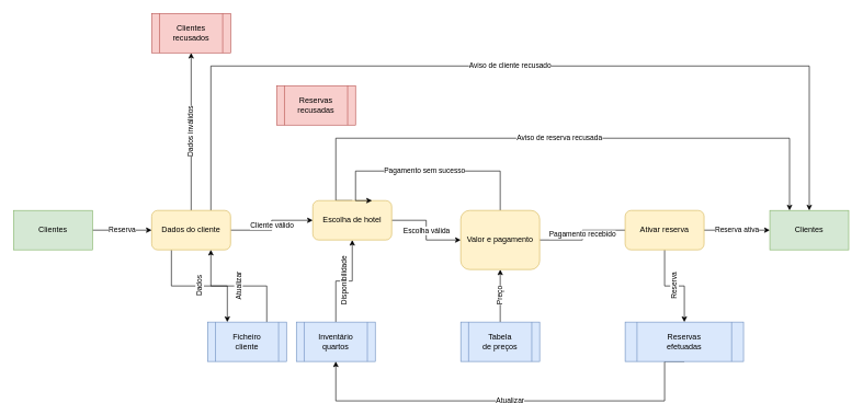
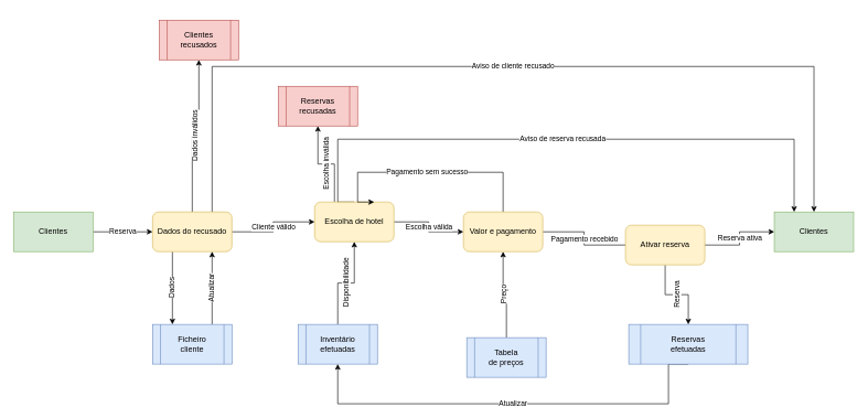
- <mxCell id="28" value="Clientes&lt;br&gt;recusados" style="shape=process;whiteSpace=wrap;html=1;backgroundOutline=1;fillColor=#f8cecc;strokeColor=#b85450;" vertex="1" parent="1"><mxGeometry x="230" y="20" width="120" height="60" as="geometry" /></mxCell>
+ <mxCell id="28" value="Clientes&lt;br&gt;recusados" style="shape=process;whiteSpace=wrap;html=1;backgroundOutline=1;fillColor=#f8cecc;strokeColor=#b85450;" vertex="1" parent="1"><mxGeometry x="240" y="30" width="120" height="60" as="geometry" /></mxCell>
+ <mxCell id="12" value="Escolha inválida" style="edgeStyle=orthogonalEdgeStyle;rounded=0;orthogonalLoop=1;jettySize=auto;html=1;entryX=0.5;entryY=1;entryDx=0;entryDy=0;horizontal=0;exitX=0.25;exitY=0;exitDx=0;exitDy=0;" edge="1" parent="1" source="13" target="29"><mxGeometry relative="1" as="geometry"><mxPoint x="490" y="240" as="targetPoint" /></mxGeometry></mxCell>
- <mxCell id="8" value="Dados do cliente" style="rounded=1;whiteSpace=wrap;html=1;fillColor=#fff2cc;strokeColor=#d6b656;" vertex="1" parent="1"><mxGeometry x="230" y="320" width="120" height="60" as="geometry" /></mxCell>
+ <mxCell id="8" value="Dados do recusado" style="rounded=1;whiteSpace=wrap;html=1;fillColor=#fff2cc;strokeColor=#d6b656;" vertex="1" parent="1"><mxGeometry x="230" y="320" width="120" height="60" as="geometry" /></mxCell>
- <mxCell id="20" value="Ativar reserva" style="rounded=1;whiteSpace=wrap;html=1;fillColor=#fff2cc;strokeColor=#d6b656;" vertex="1" parent="1"><mxGeometry x="950" y="320" width="120" height="60" as="geometry" /></mxCell>
+ <mxCell id="20" value="Ativar reserva" style="rounded=1;whiteSpace=wrap;html=1;fillColor=#fff2cc;strokeColor=#d6b656;" vertex="1" parent="1"><mxGeometry x="945" y="340" width="120" height="60" as="geometry" /></mxCell>
- <mxCell id="17" value="Valor e pagamento" style="rounded=1;whiteSpace=wrap;html=1;fillColor=#fff2cc;strokeColor=#d6b656;" vertex="1" parent="1"><mxGeometry x="700" y="320" width="120" height="90" as="geometry" /></mxCell>
+ <mxCell id="17" value="Valor e pagamento" style="rounded=1;whiteSpace=wrap;html=1;fillColor=#fff2cc;strokeColor=#d6b656;" vertex="1" parent="1"><mxGeometry x="700" y="320" width="120" height="60" as="geometry" /></mxCell>
- <mxCell id="23" value="Ficheiro&lt;br&gt;cliente" style="shape=process;whiteSpace=wrap;html=1;backgroundOutline=1;fillColor=#dae8fc;strokeColor=#6c8ebf;" vertex="1" parent="1"><mxGeometry x="315" y="490" width="120" height="60" as="geometry" /></mxCell>
+ <mxCell id="23" value="Ficheiro&lt;br&gt;cliente" style="shape=process;whiteSpace=wrap;html=1;backgroundOutline=1;fillColor=#dae8fc;strokeColor=#6c8ebf;" vertex="1" parent="1"><mxGeometry x="230" y="490" width="120" height="60" as="geometry" /></mxCell>
- <mxCell id="24" value="Inventário&lt;br&gt;quartos" style="shape=process;whiteSpace=wrap;html=1;backgroundOutline=1;fillColor=#dae8fc;strokeColor=#6c8ebf;" vertex="1" parent="1"><mxGeometry x="450" y="490" width="120" height="60" as="geometry" /></mxCell>
+ <mxCell id="24" value="Inventário&lt;br&gt;efetuadas" style="shape=process;whiteSpace=wrap;html=1;backgroundOutline=1;fillColor=#dae8fc;strokeColor=#6c8ebf;" vertex="1" parent="1"><mxGeometry x="450" y="490" width="120" height="60" as="geometry" /></mxCell>
- <mxCell id="25" value="Tabela&lt;br&gt;de preços" style="shape=process;whiteSpace=wrap;html=1;backgroundOutline=1;fillColor=#dae8fc;strokeColor=#6c8ebf;" vertex="1" parent="1"><mxGeometry x="700" y="490" width="120" height="60" as="geometry" /></mxCell>
+ <mxCell id="25" value="Tabela&lt;br&gt;de preços" style="shape=process;whiteSpace=wrap;html=1;backgroundOutline=1;fillColor=#dae8fc;strokeColor=#6c8ebf;" vertex="1" parent="1"><mxGeometry x="705" y="510" width="120" height="60" as="geometry" /></mxCell>
